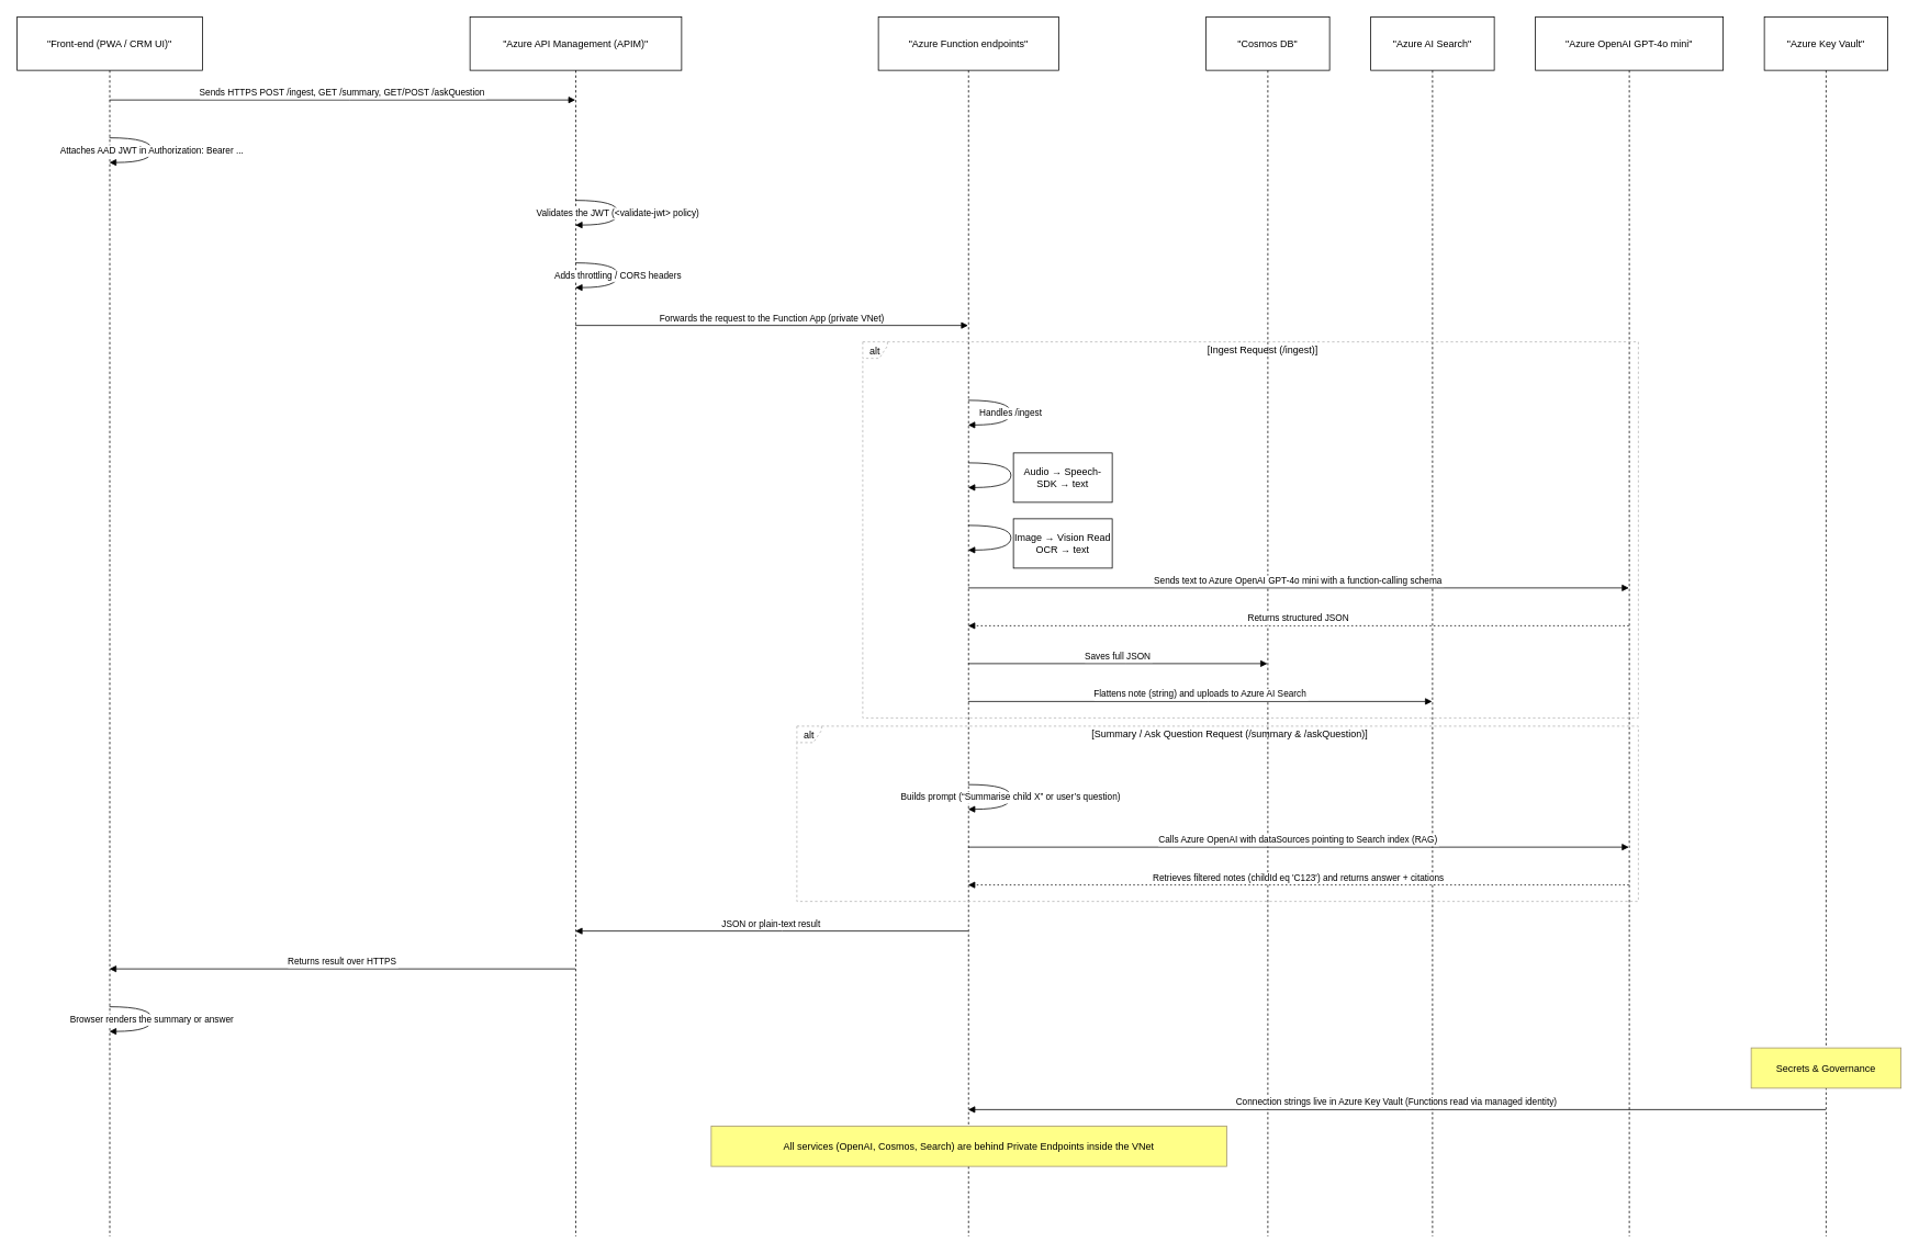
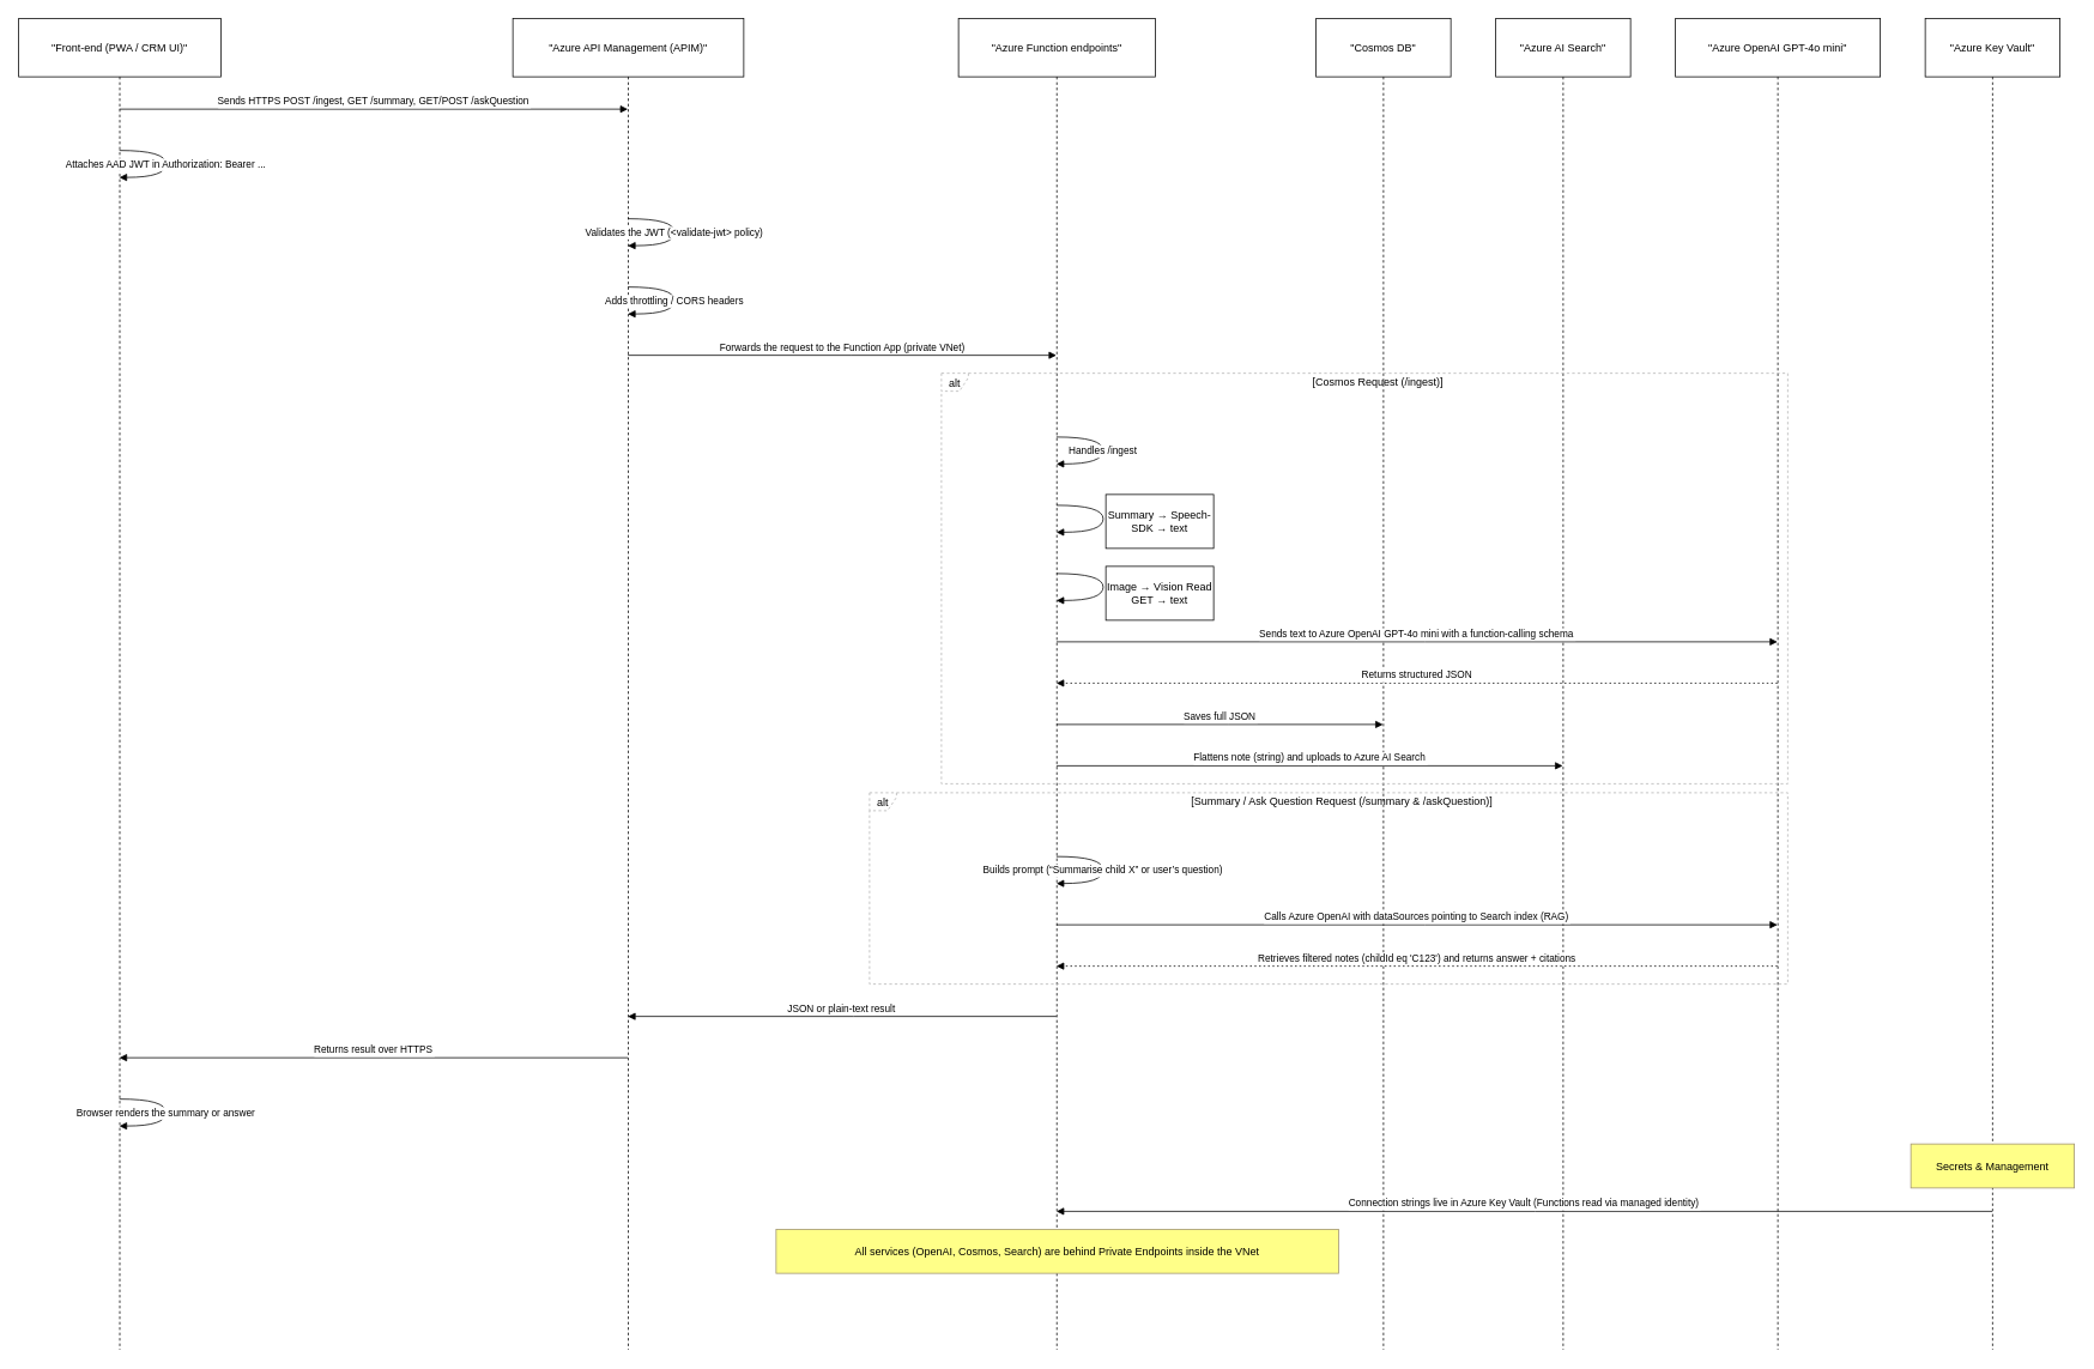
- <mxCell id="10" value="[Ingest Request (/ingest)]" style="text;strokeColor=none;fillColor=none;align=center;verticalAlign=middle;whiteSpace=wrap;" parent="9" vertex="1"><mxGeometry x="30" width="912" height="20" as="geometry" /></mxCell>
+ <mxCell id="10" value="[Cosmos Request (/ingest)]" style="text;strokeColor=none;fillColor=none;align=center;verticalAlign=middle;whiteSpace=wrap;" parent="9" vertex="1"><mxGeometry x="30" width="912" height="20" as="geometry" /></mxCell>
- <mxCell id="34" value="Audio → Speech-SDK → text" style="rounded=0;whiteSpace=wrap;html=1;" vertex="1" parent="1"><mxGeometry x="1230" y="550" width="120" height="60" as="geometry" /></mxCell>
+ <mxCell id="34" value="Summary → Speech-SDK → text" style="rounded=0;whiteSpace=wrap;html=1;" vertex="1" parent="1"><mxGeometry x="1230" y="550" width="120" height="60" as="geometry" /></mxCell>
- <mxCell id="35" value="Image → Vision Read OCR → text" style="rounded=0;whiteSpace=wrap;html=1;" vertex="1" parent="1"><mxGeometry x="1230" y="630" width="120" height="60" as="geometry" /></mxCell>
+ <mxCell id="35" value="Image → Vision Read GET → text" style="rounded=0;whiteSpace=wrap;html=1;" vertex="1" parent="1"><mxGeometry x="1230" y="630" width="120" height="60" as="geometry" /></mxCell>
- <mxCell id="32" value="Secrets &amp; Governance" style="fillColor=#ffff88;strokeColor=#9E916F;" parent="1" vertex="1"><mxGeometry x="2126" y="1273" width="182" height="49" as="geometry" /></mxCell>
+ <mxCell id="32" value="Secrets &amp; Management" style="fillColor=#ffff88;strokeColor=#9E916F;" parent="1" vertex="1"><mxGeometry x="2126" y="1273" width="182" height="49" as="geometry" /></mxCell>
